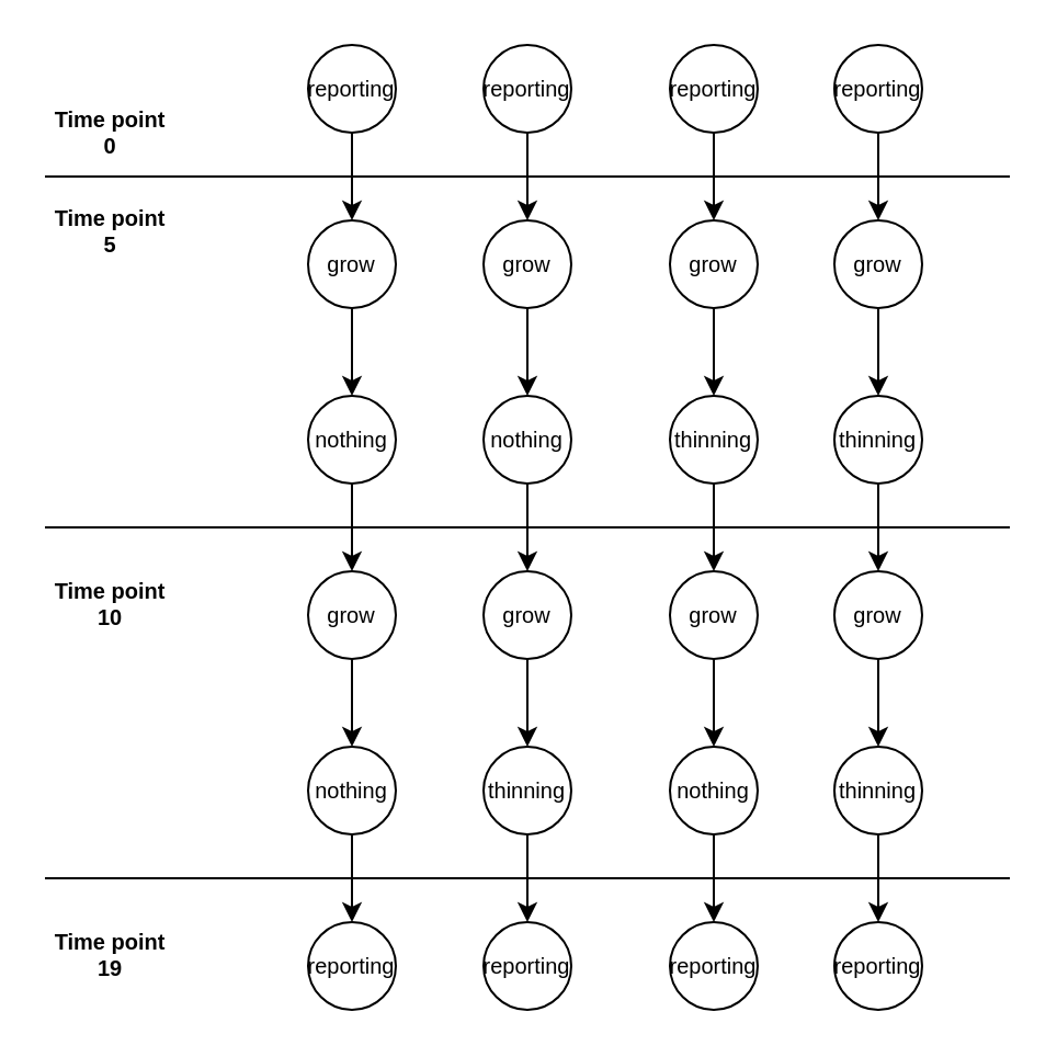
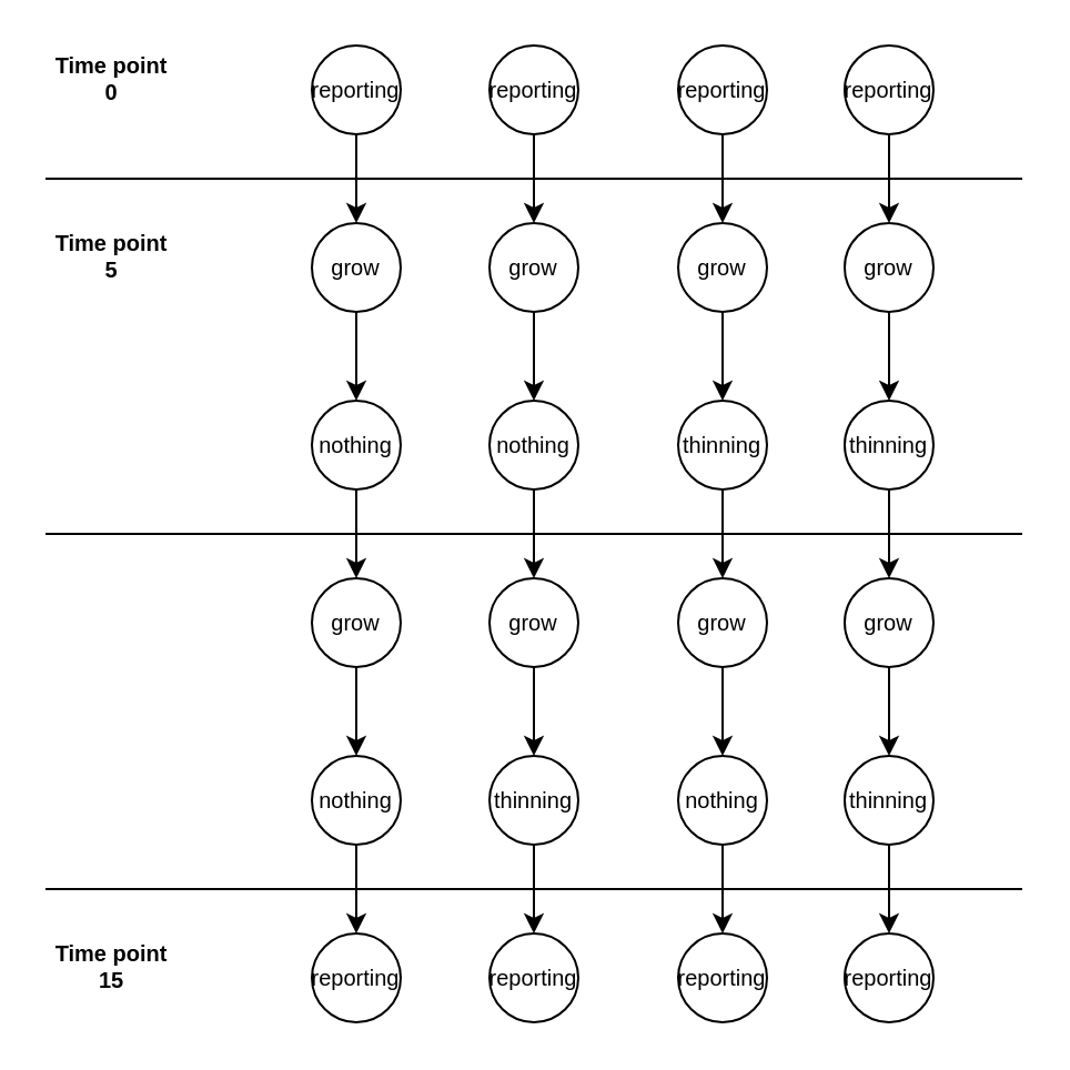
- <mxCell id="16" value="Time point&lt;br&gt;0" style="text;html=1;strokeColor=none;fillColor=none;align=center;verticalAlign=middle;whiteSpace=wrap;rounded=0;fontSize=10;fontStyle=1" parent="1" vertex="1"><mxGeometry x="20" y="45" width="60" height="30" as="geometry" /></mxCell>
+ <mxCell id="16" value="Time point&lt;br&gt;0" style="text;html=1;strokeColor=none;fillColor=none;align=center;verticalAlign=middle;whiteSpace=wrap;rounded=0;fontSize=10;fontStyle=1" parent="1" vertex="1"><mxGeometry x="20" y="20" width="60" height="30" as="geometry" /></mxCell>
- <mxCell id="17" value="Time point&lt;br&gt;5" style="text;html=1;strokeColor=none;fillColor=none;align=center;verticalAlign=middle;whiteSpace=wrap;rounded=0;fontSize=10;fontStyle=1" parent="1" vertex="1"><mxGeometry x="20" y="90" width="60" height="30" as="geometry" /></mxCell>
+ <mxCell id="17" value="Time point&lt;br&gt;5" style="text;html=1;strokeColor=none;fillColor=none;align=center;verticalAlign=middle;whiteSpace=wrap;rounded=0;fontSize=10;fontStyle=1" parent="1" vertex="1"><mxGeometry x="20" y="100" width="60" height="30" as="geometry" /></mxCell>
- <mxCell id="18" value="Time point 10" style="text;html=1;strokeColor=none;fillColor=none;align=center;verticalAlign=middle;whiteSpace=wrap;rounded=0;fontSize=10;fontStyle=1" parent="1" vertex="1"><mxGeometry x="20" y="260" width="60" height="30" as="geometry" /></mxCell>
- <mxCell id="19" value="Time point&lt;br&gt;19" style="text;html=1;strokeColor=none;fillColor=none;align=center;verticalAlign=middle;whiteSpace=wrap;rounded=0;fontSize=10;fontStyle=1" parent="1" vertex="1"><mxGeometry x="20" y="420" width="60" height="30" as="geometry" /></mxCell>
+ <mxCell id="19" value="Time point&lt;br&gt;15" style="text;html=1;strokeColor=none;fillColor=none;align=center;verticalAlign=middle;whiteSpace=wrap;rounded=0;fontSize=10;fontStyle=1" parent="1" vertex="1"><mxGeometry x="20" y="420" width="60" height="30" as="geometry" /></mxCell>
